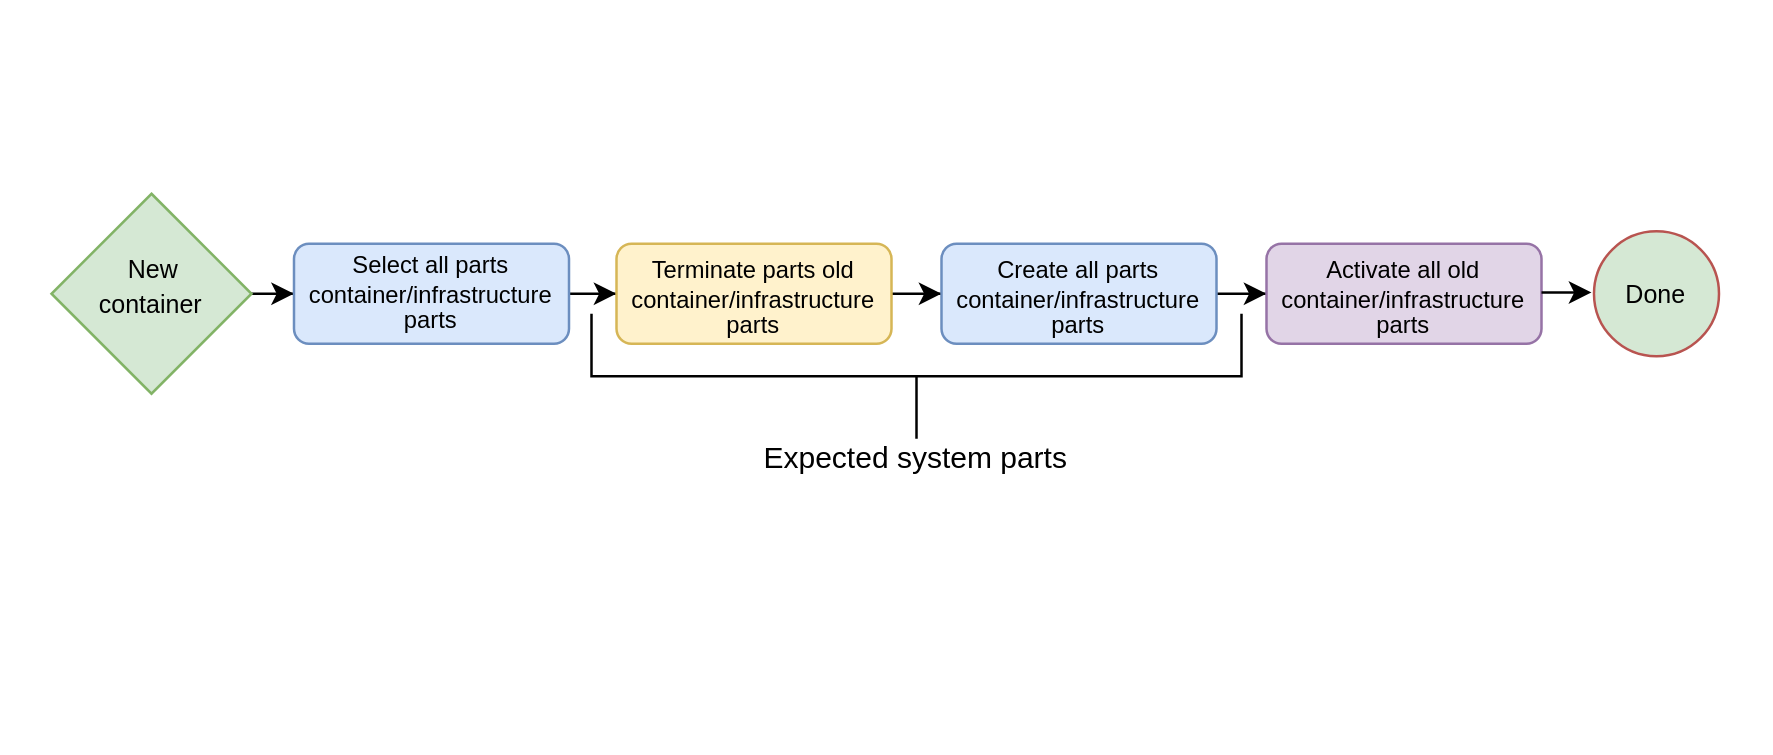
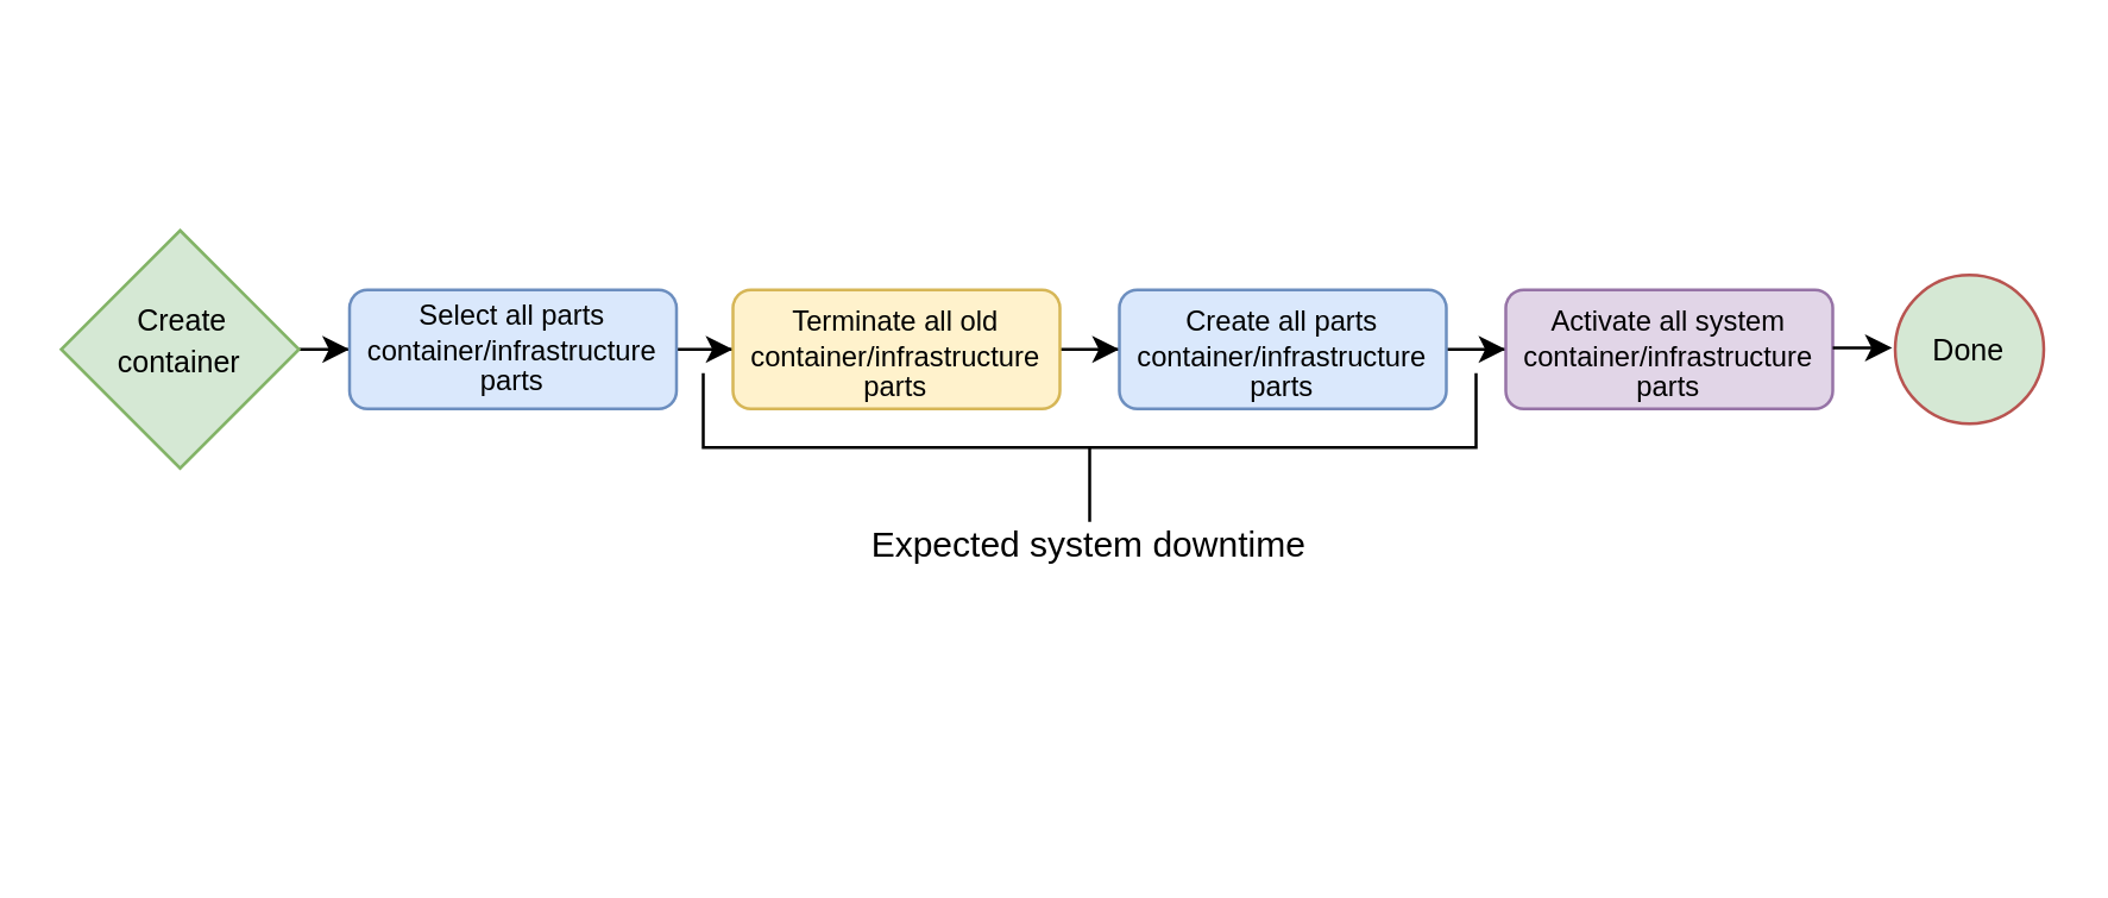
- <mxCell id="15" value="&lt;span style=&quot;color: rgb(0, 0, 0); font-family: helvetica; font-size: 10px; font-style: normal; font-weight: 400; letter-spacing: normal; text-indent: 0px; text-transform: none; word-spacing: 0px; display: inline; float: none;&quot;&gt;New&lt;/span&gt;" style="text;whiteSpace=wrap;html=1;labelBackgroundColor=none;align=center;" vertex="1" parent="1"><mxGeometry x="21" y="92.5" width="80" height="40" as="geometry" /></mxCell>
+ <mxCell id="15" value="&lt;span style=&quot;color: rgb(0, 0, 0); font-family: helvetica; font-size: 10px; font-style: normal; font-weight: 400; letter-spacing: normal; text-indent: 0px; text-transform: none; word-spacing: 0px; display: inline; float: none;&quot;&gt;Create&lt;/span&gt;" style="text;whiteSpace=wrap;html=1;labelBackgroundColor=none;align=center;" vertex="1" parent="1"><mxGeometry x="21" y="92.5" width="80" height="40" as="geometry" /></mxCell>
- <mxCell id="23" value="&lt;span style=&quot;color: rgb(0 , 0 , 0) ; font-family: &amp;#34;helvetica&amp;#34; ; font-size: 9.5px ; font-style: normal ; font-weight: 400 ; letter-spacing: normal ; text-indent: 0px ; text-transform: none ; word-spacing: 0px ; display: inline ; float: none&quot;&gt;Terminate parts old&lt;/span&gt;" style="text;whiteSpace=wrap;html=1;labelBackgroundColor=none;fillColor=none;strokeColor=none;fontSize=9.5;align=center;" vertex="1" parent="1"><mxGeometry x="241" y="95" width="120" height="20" as="geometry" /></mxCell>
+ <mxCell id="23" value="&lt;span style=&quot;color: rgb(0 , 0 , 0) ; font-family: &amp;#34;helvetica&amp;#34; ; font-size: 9.5px ; font-style: normal ; font-weight: 400 ; letter-spacing: normal ; text-indent: 0px ; text-transform: none ; word-spacing: 0px ; display: inline ; float: none&quot;&gt;Terminate all old&lt;/span&gt;" style="text;whiteSpace=wrap;html=1;labelBackgroundColor=none;fillColor=none;strokeColor=none;fontSize=9.5;align=center;" vertex="1" parent="1"><mxGeometry x="241" y="95" width="120" height="20" as="geometry" /></mxCell>
- <mxCell id="17" value="&lt;span style=&quot;color: rgb(0, 0, 0); font-family: helvetica; font-size: 9.5px; font-style: normal; font-weight: 400; letter-spacing: normal; text-indent: 0px; text-transform: none; word-spacing: 0px; display: inline; float: none;&quot;&gt;Activate all old&lt;/span&gt;" style="text;whiteSpace=wrap;html=1;labelBackgroundColor=none;fillColor=none;strokeColor=none;fontSize=9.5;align=center;" vertex="1" parent="1"><mxGeometry x="501" y="95" width="120" height="20" as="geometry" /></mxCell>
+ <mxCell id="17" value="&lt;span style=&quot;color: rgb(0, 0, 0); font-family: helvetica; font-size: 9.5px; font-style: normal; font-weight: 400; letter-spacing: normal; text-indent: 0px; text-transform: none; word-spacing: 0px; display: inline; float: none;&quot;&gt;Activate all system&lt;/span&gt;" style="text;whiteSpace=wrap;html=1;labelBackgroundColor=none;fillColor=none;strokeColor=none;fontSize=9.5;align=center;" vertex="1" parent="1"><mxGeometry x="501" y="95" width="120" height="20" as="geometry" /></mxCell>
- <mxCell id="14" value="Expected system parts" style="text;html=1;strokeColor=none;fillColor=none;align=center;verticalAlign=middle;whiteSpace=wrap;rounded=0;" vertex="1" parent="1"><mxGeometry x="276" y="168" width="180" height="30" as="geometry" /></mxCell>
+ <mxCell id="14" value="Expected system downtime" style="text;html=1;strokeColor=none;fillColor=none;align=center;verticalAlign=middle;whiteSpace=wrap;rounded=0;" vertex="1" parent="1"><mxGeometry x="276" y="168" width="180" height="30" as="geometry" /></mxCell>
